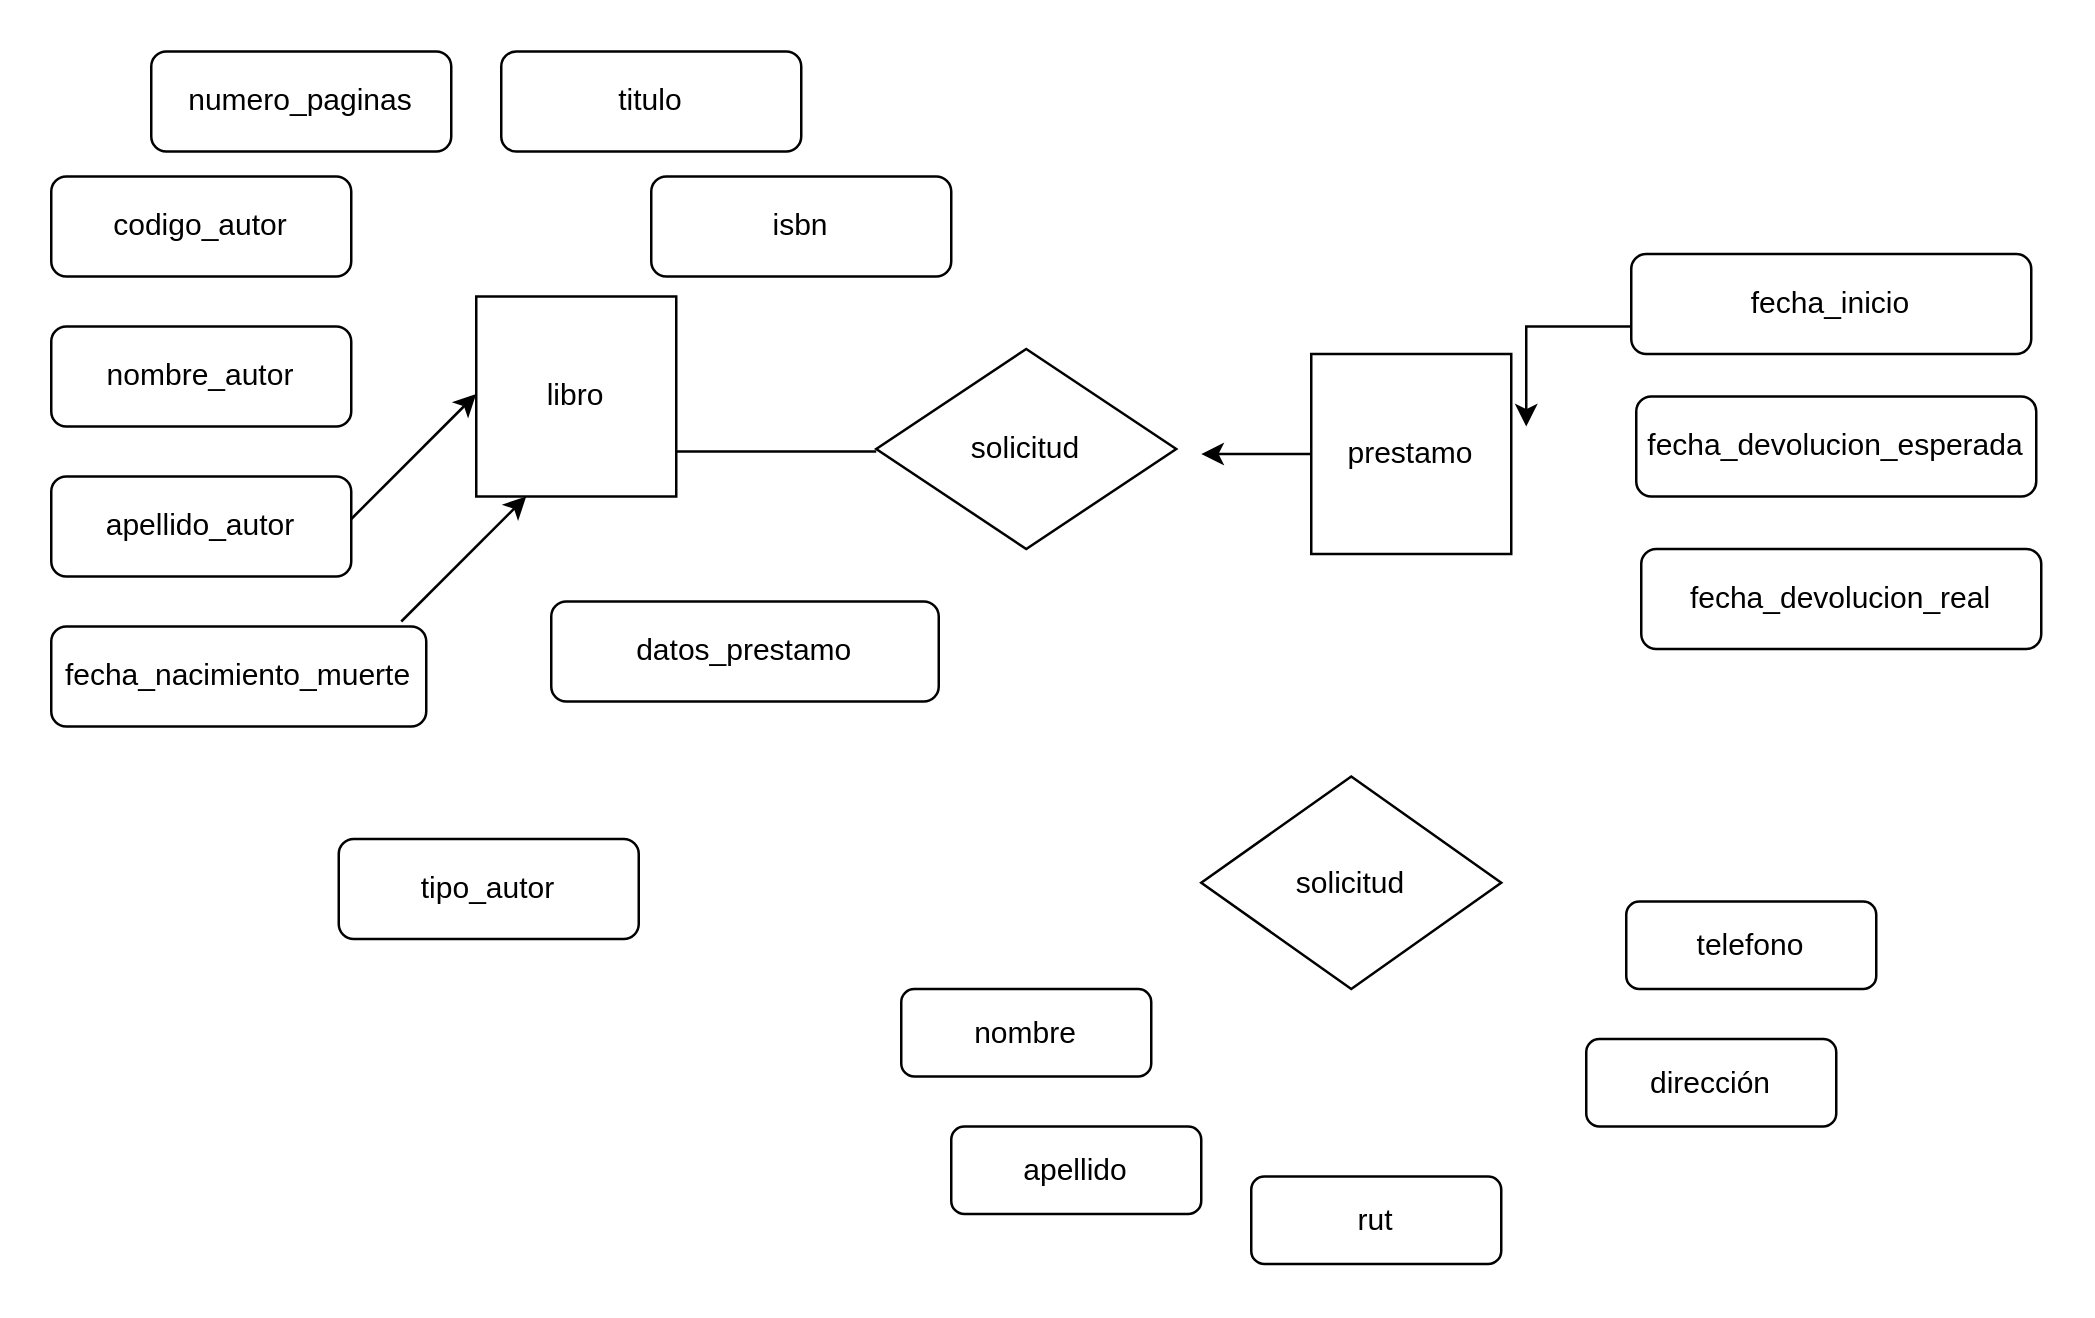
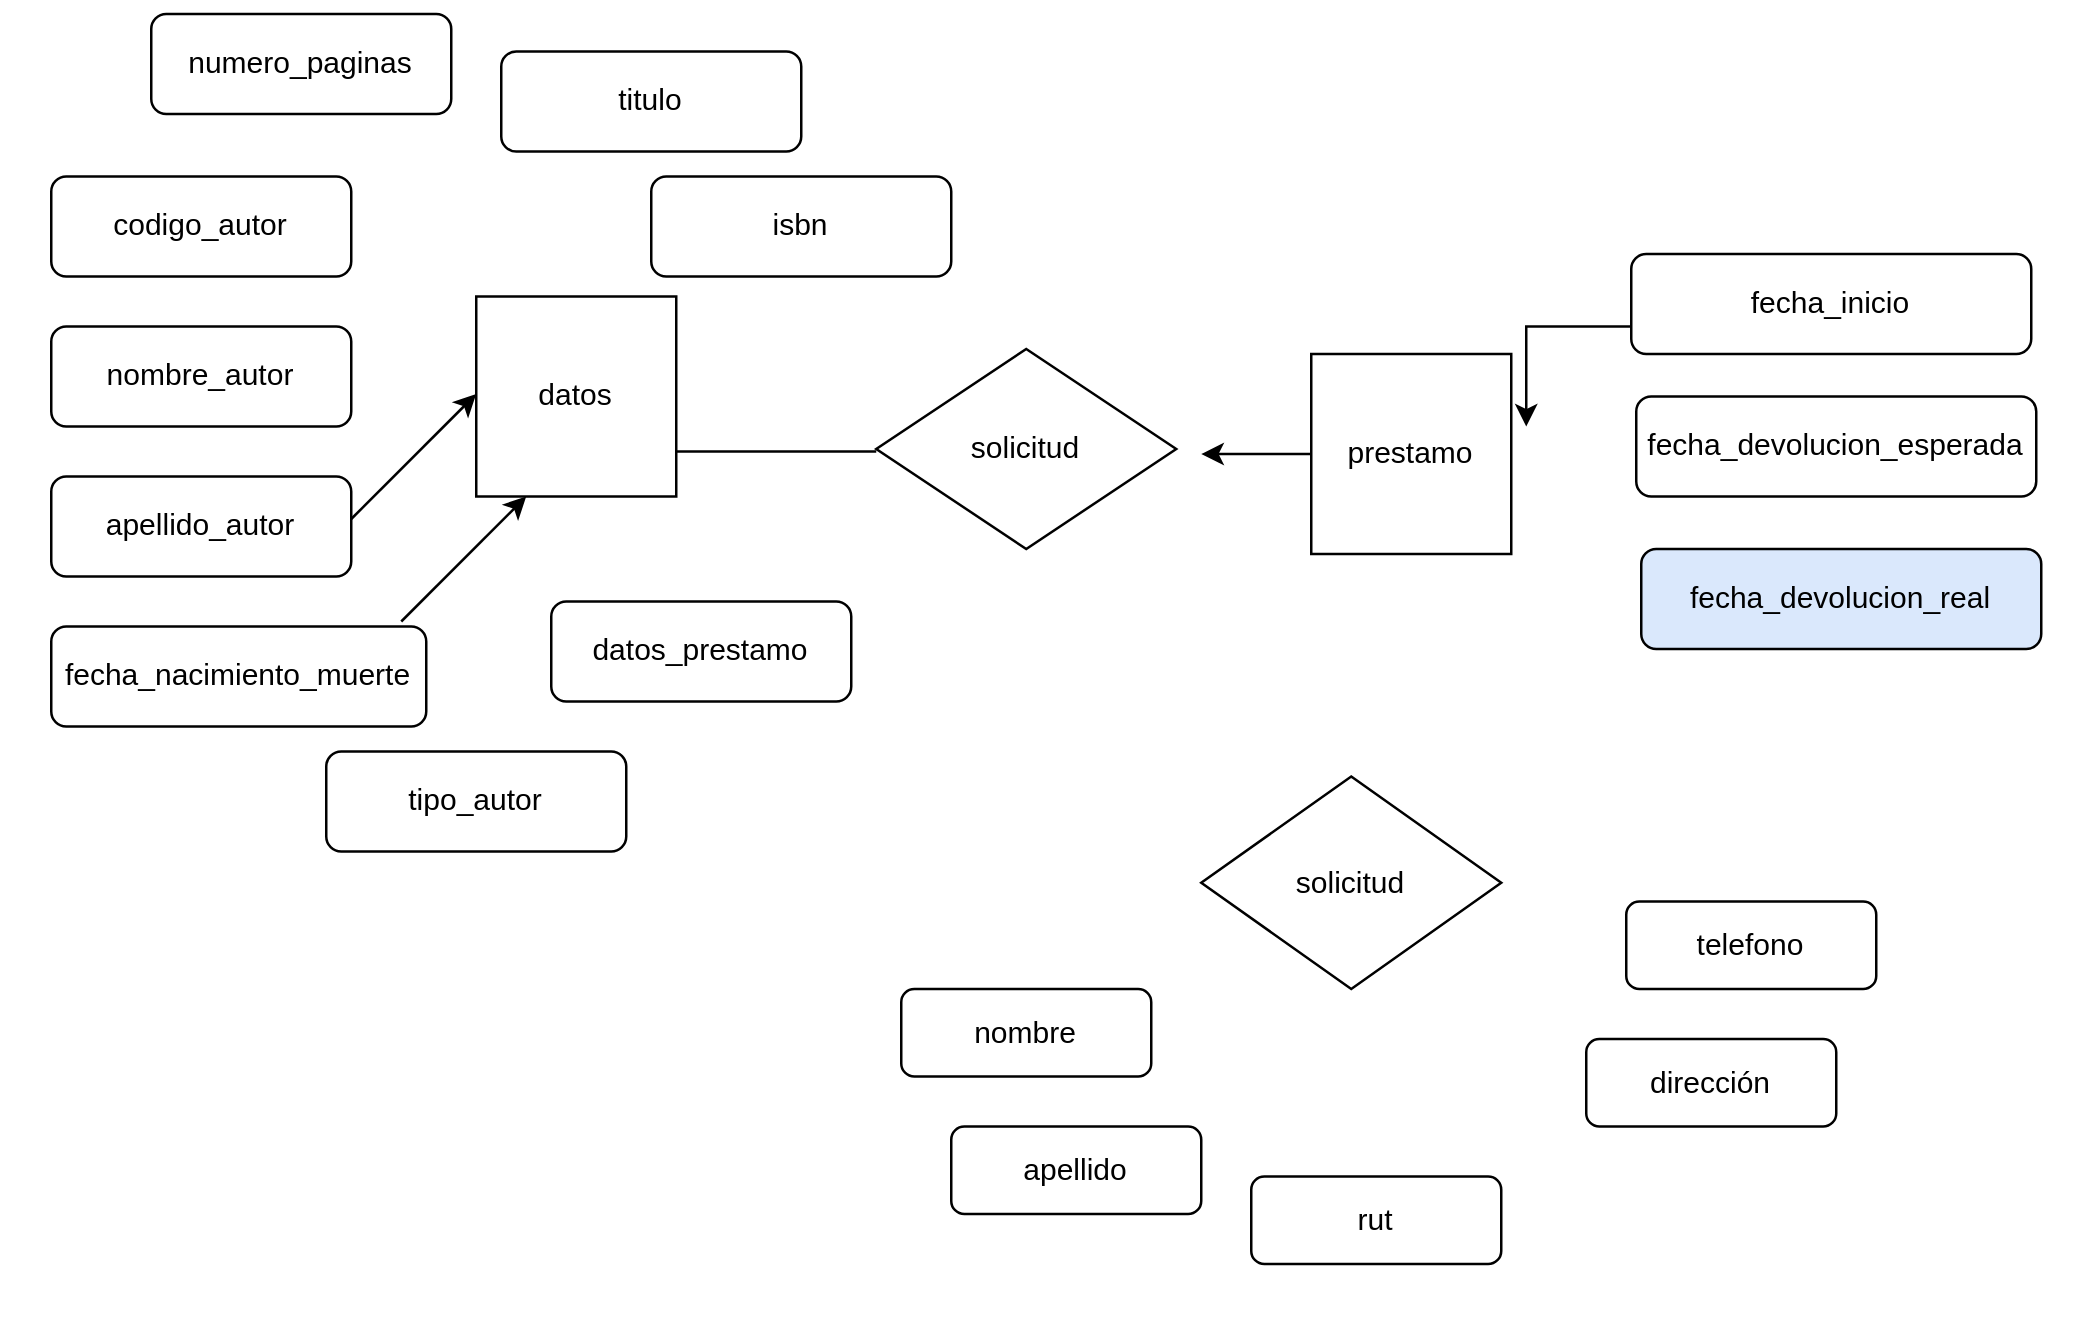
- <mxCell id="2" value="numero_paginas" style="rounded=1;whiteSpace=wrap;html=1;fontSize=12;glass=0;strokeWidth=1;shadow=0;" parent="1" vertex="1"><mxGeometry x="60" y="20" width="120" height="40" as="geometry" /></mxCell>
+ <mxCell id="2" value="numero_paginas" style="rounded=1;whiteSpace=wrap;html=1;fontSize=12;glass=0;strokeWidth=1;shadow=0;" parent="1" vertex="1"><mxGeometry x="60" y="5" width="120" height="40" as="geometry" /></mxCell>
- <mxCell id="5" value="libro" style="whiteSpace=wrap;html=1;aspect=fixed;" vertex="1" parent="1"><mxGeometry x="190" y="118" width="80" height="80" as="geometry" /></mxCell>
+ <mxCell id="5" value="datos" style="whiteSpace=wrap;html=1;aspect=fixed;" vertex="1" parent="1"><mxGeometry x="190" y="118" width="80" height="80" as="geometry" /></mxCell>
- <mxCell id="16" value="fecha_devolucion_real" style="rounded=1;whiteSpace=wrap;html=1;fontSize=12;glass=0;strokeWidth=1;shadow=0;" vertex="1" parent="1"><mxGeometry x="656" y="219" width="160" height="40" as="geometry" /></mxCell>
+ <mxCell id="16" value="fecha_devolucion_real" style="rounded=1;whiteSpace=wrap;html=1;fontSize=12;glass=0;strokeWidth=1;shadow=0;fillColor=#dae8fc;" vertex="1" parent="1"><mxGeometry x="656" y="219" width="160" height="40" as="geometry" /></mxCell>
- <mxCell id="9" value="datos_prestamo" style="rounded=1;whiteSpace=wrap;html=1;fontSize=12;glass=0;strokeWidth=1;shadow=0;" vertex="1" parent="1"><mxGeometry x="220" y="240" width="155" height="40" as="geometry" /></mxCell>
+ <mxCell id="9" value="datos_prestamo" style="rounded=1;whiteSpace=wrap;html=1;fontSize=12;glass=0;strokeWidth=1;shadow=0;" vertex="1" parent="1"><mxGeometry x="220" y="240" width="120" height="40" as="geometry" /></mxCell>
- <mxCell id="8" value="tipo_autor" style="rounded=1;whiteSpace=wrap;html=1;fontSize=12;glass=0;strokeWidth=1;shadow=0;" vertex="1" parent="1"><mxGeometry x="135" y="335" width="120" height="40" as="geometry" /></mxCell>
+ <mxCell id="8" value="tipo_autor" style="rounded=1;whiteSpace=wrap;html=1;fontSize=12;glass=0;strokeWidth=1;shadow=0;" vertex="1" parent="1"><mxGeometry x="130" y="300" width="120" height="40" as="geometry" /></mxCell>
